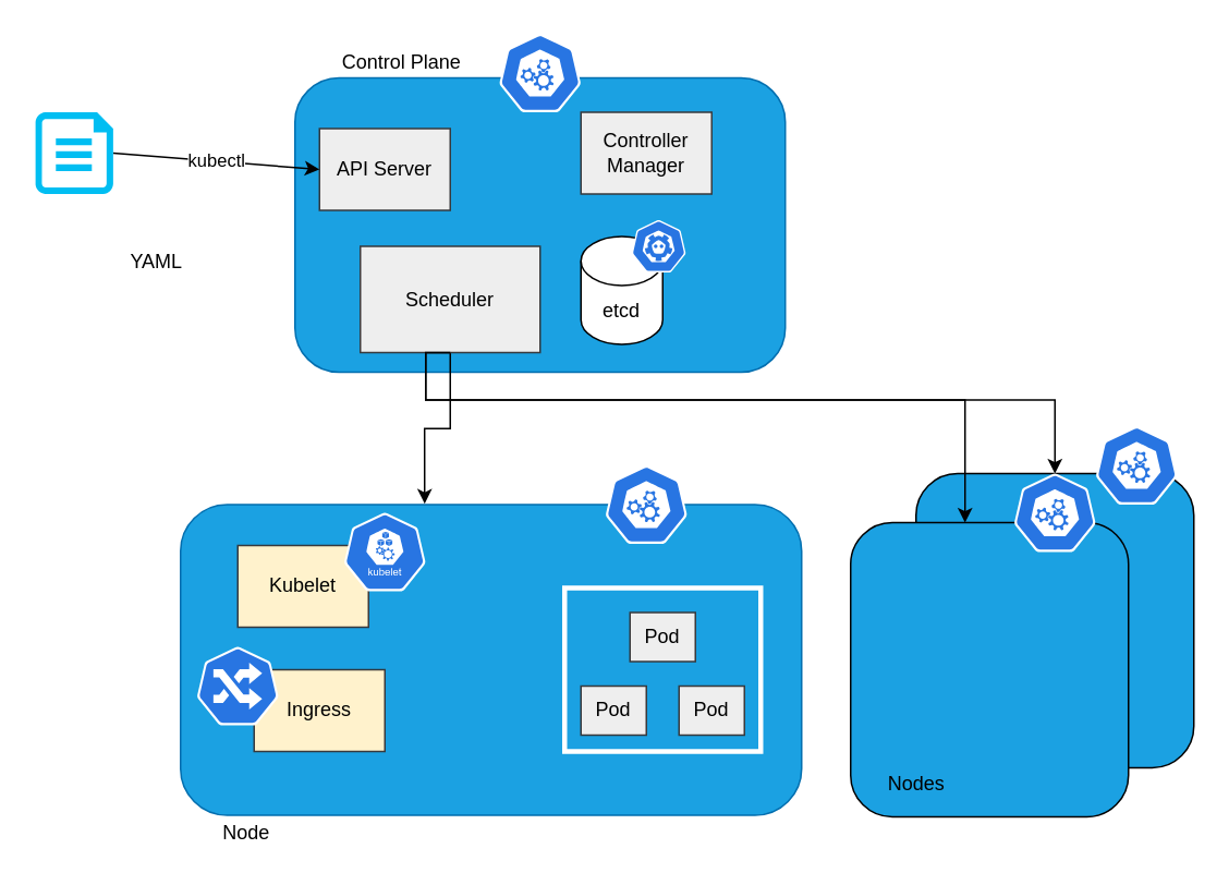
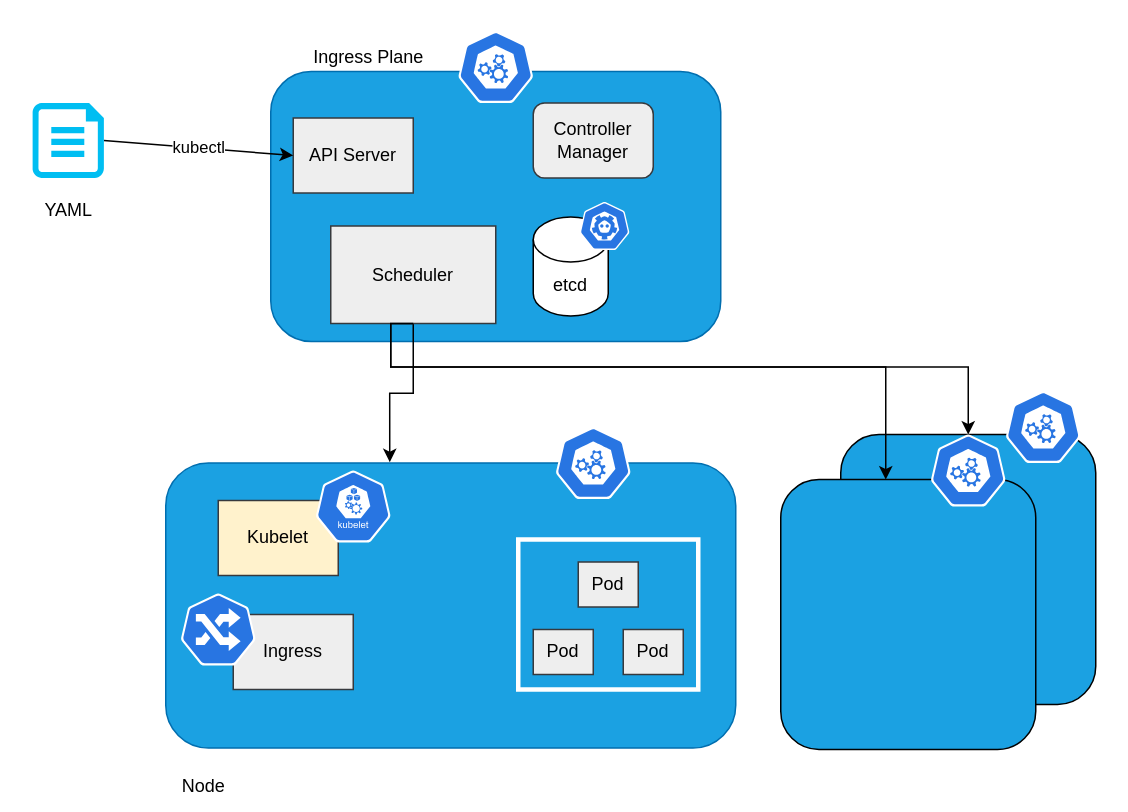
- <mxCell id="3" value="Control Plane" style="text;html=1;resizable=0;autosize=1;align=center;verticalAlign=middle;points=[];fillColor=none;strokeColor=none;rounded=0;" parent="1" vertex="1"><mxGeometry x="200" y="28" width="90" height="20" as="geometry" /></mxCell>
+ <mxCell id="3" value="Ingress Plane" style="text;html=1;resizable=0;autosize=1;align=center;verticalAlign=middle;points=[];fillColor=none;strokeColor=none;rounded=0;" parent="1" vertex="1"><mxGeometry x="200" y="28" width="90" height="20" as="geometry" /></mxCell>
- <mxCell id="6" value="Controller Manager" style="rounded=0;whiteSpace=wrap;html=1;fillColor=#eeeeee;strokeColor=#36393d;fontColor=#000000;" parent="1" vertex="1"><mxGeometry x="355" y="68" width="80" height="50" as="geometry" /></mxCell>
+ <mxCell id="6" value="Controller Manager" style="whiteSpace=wrap;html=1;fillColor=#eeeeee;strokeColor=#36393d;fontColor=#000000;rounded=1;" parent="1" vertex="1"><mxGeometry x="355" y="68" width="80" height="50" as="geometry" /></mxCell>
- <mxCell id="30" value="YAML" style="text;html=1;resizable=0;autosize=1;align=center;verticalAlign=middle;points=[];rounded=0;fontColor=#000000;" vertex="1" parent="1"><mxGeometry x="70" y="150" width="50" height="20" as="geometry" /></mxCell>
+ <mxCell id="30" value="YAML" style="text;html=1;resizable=0;autosize=1;align=center;verticalAlign=middle;points=[];rounded=0;fontColor=#000000;" vertex="1" parent="1"><mxGeometry x="20" y="130" width="50" height="20" as="geometry" /></mxCell>
- <mxCell id="22" value="Ingress" style="rounded=0;whiteSpace=wrap;html=1;fillColor=#fff2cc;strokeColor=#36393d;fontColor=#000000;" parent="1" vertex="1"><mxGeometry x="155" y="409" width="80" height="50" as="geometry" /></mxCell>
+ <mxCell id="22" value="Ingress" style="rounded=0;whiteSpace=wrap;html=1;fillColor=#eeeeee;strokeColor=#36393d;fontColor=#000000;" parent="1" vertex="1"><mxGeometry x="155" y="409" width="80" height="50" as="geometry" /></mxCell>
- <mxCell id="21" value="Nodes" style="text;html=1;resizable=0;autosize=1;align=center;verticalAlign=middle;points=[];fillColor=none;strokeColor=none;rounded=0;fontColor=#000000;" parent="1" vertex="1"><mxGeometry x="535" y="469" width="50" height="20" as="geometry" /></mxCell>
- <mxCell id="20" value="Node" style="text;html=1;resizable=0;autosize=1;align=center;verticalAlign=middle;points=[];rounded=0;fontColor=#000000;" parent="1" vertex="1"><mxGeometry x="130" y="499" width="40" height="20" as="geometry" /></mxCell>
+ <mxCell id="20" value="Node" style="text;html=1;resizable=0;autosize=1;align=center;verticalAlign=middle;points=[];rounded=0;fontColor=#000000;" parent="1" vertex="1"><mxGeometry x="115" y="514" width="40" height="20" as="geometry" /></mxCell>
